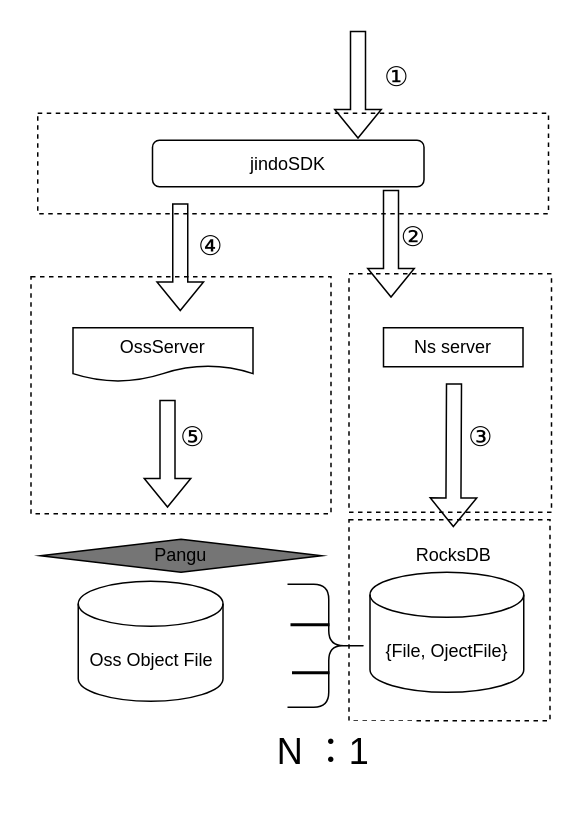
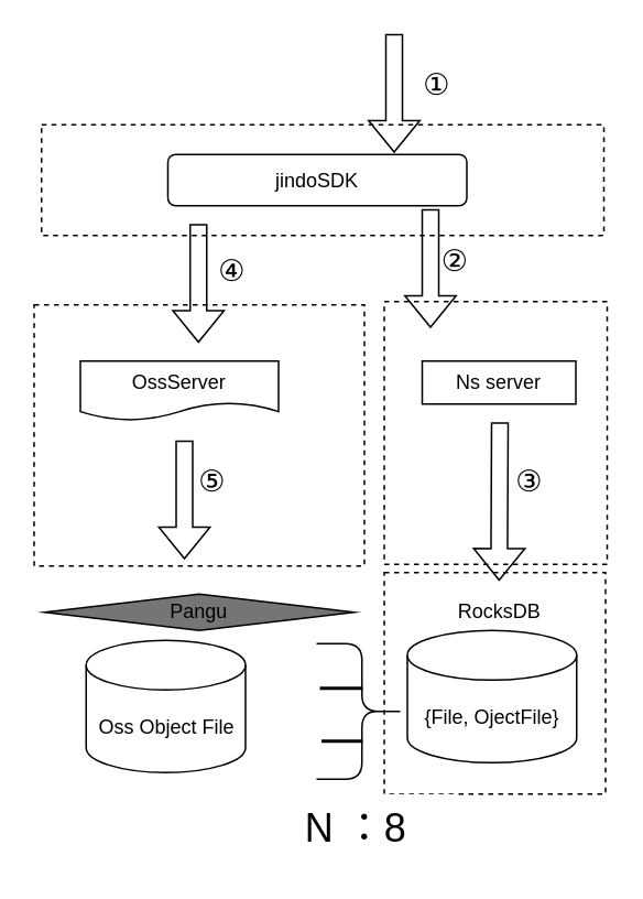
- <mxCell id="26" value="&lt;font style=&quot;font-size: 24px;&quot;&gt;N ：1&lt;/font&gt;" style="rounded=0;whiteSpace=wrap;html=1;strokeColor=none;" vertex="1" parent="1"><mxGeometry x="155" y="480" width="120" height="42" as="geometry" /></mxCell>
+ <mxCell id="26" value="&lt;font style=&quot;font-size: 24px;&quot;&gt;N ：8&lt;/font&gt;" style="rounded=0;whiteSpace=wrap;html=1;strokeColor=none;" vertex="1" parent="1"><mxGeometry x="155" y="480" width="120" height="42" as="geometry" /></mxCell>
